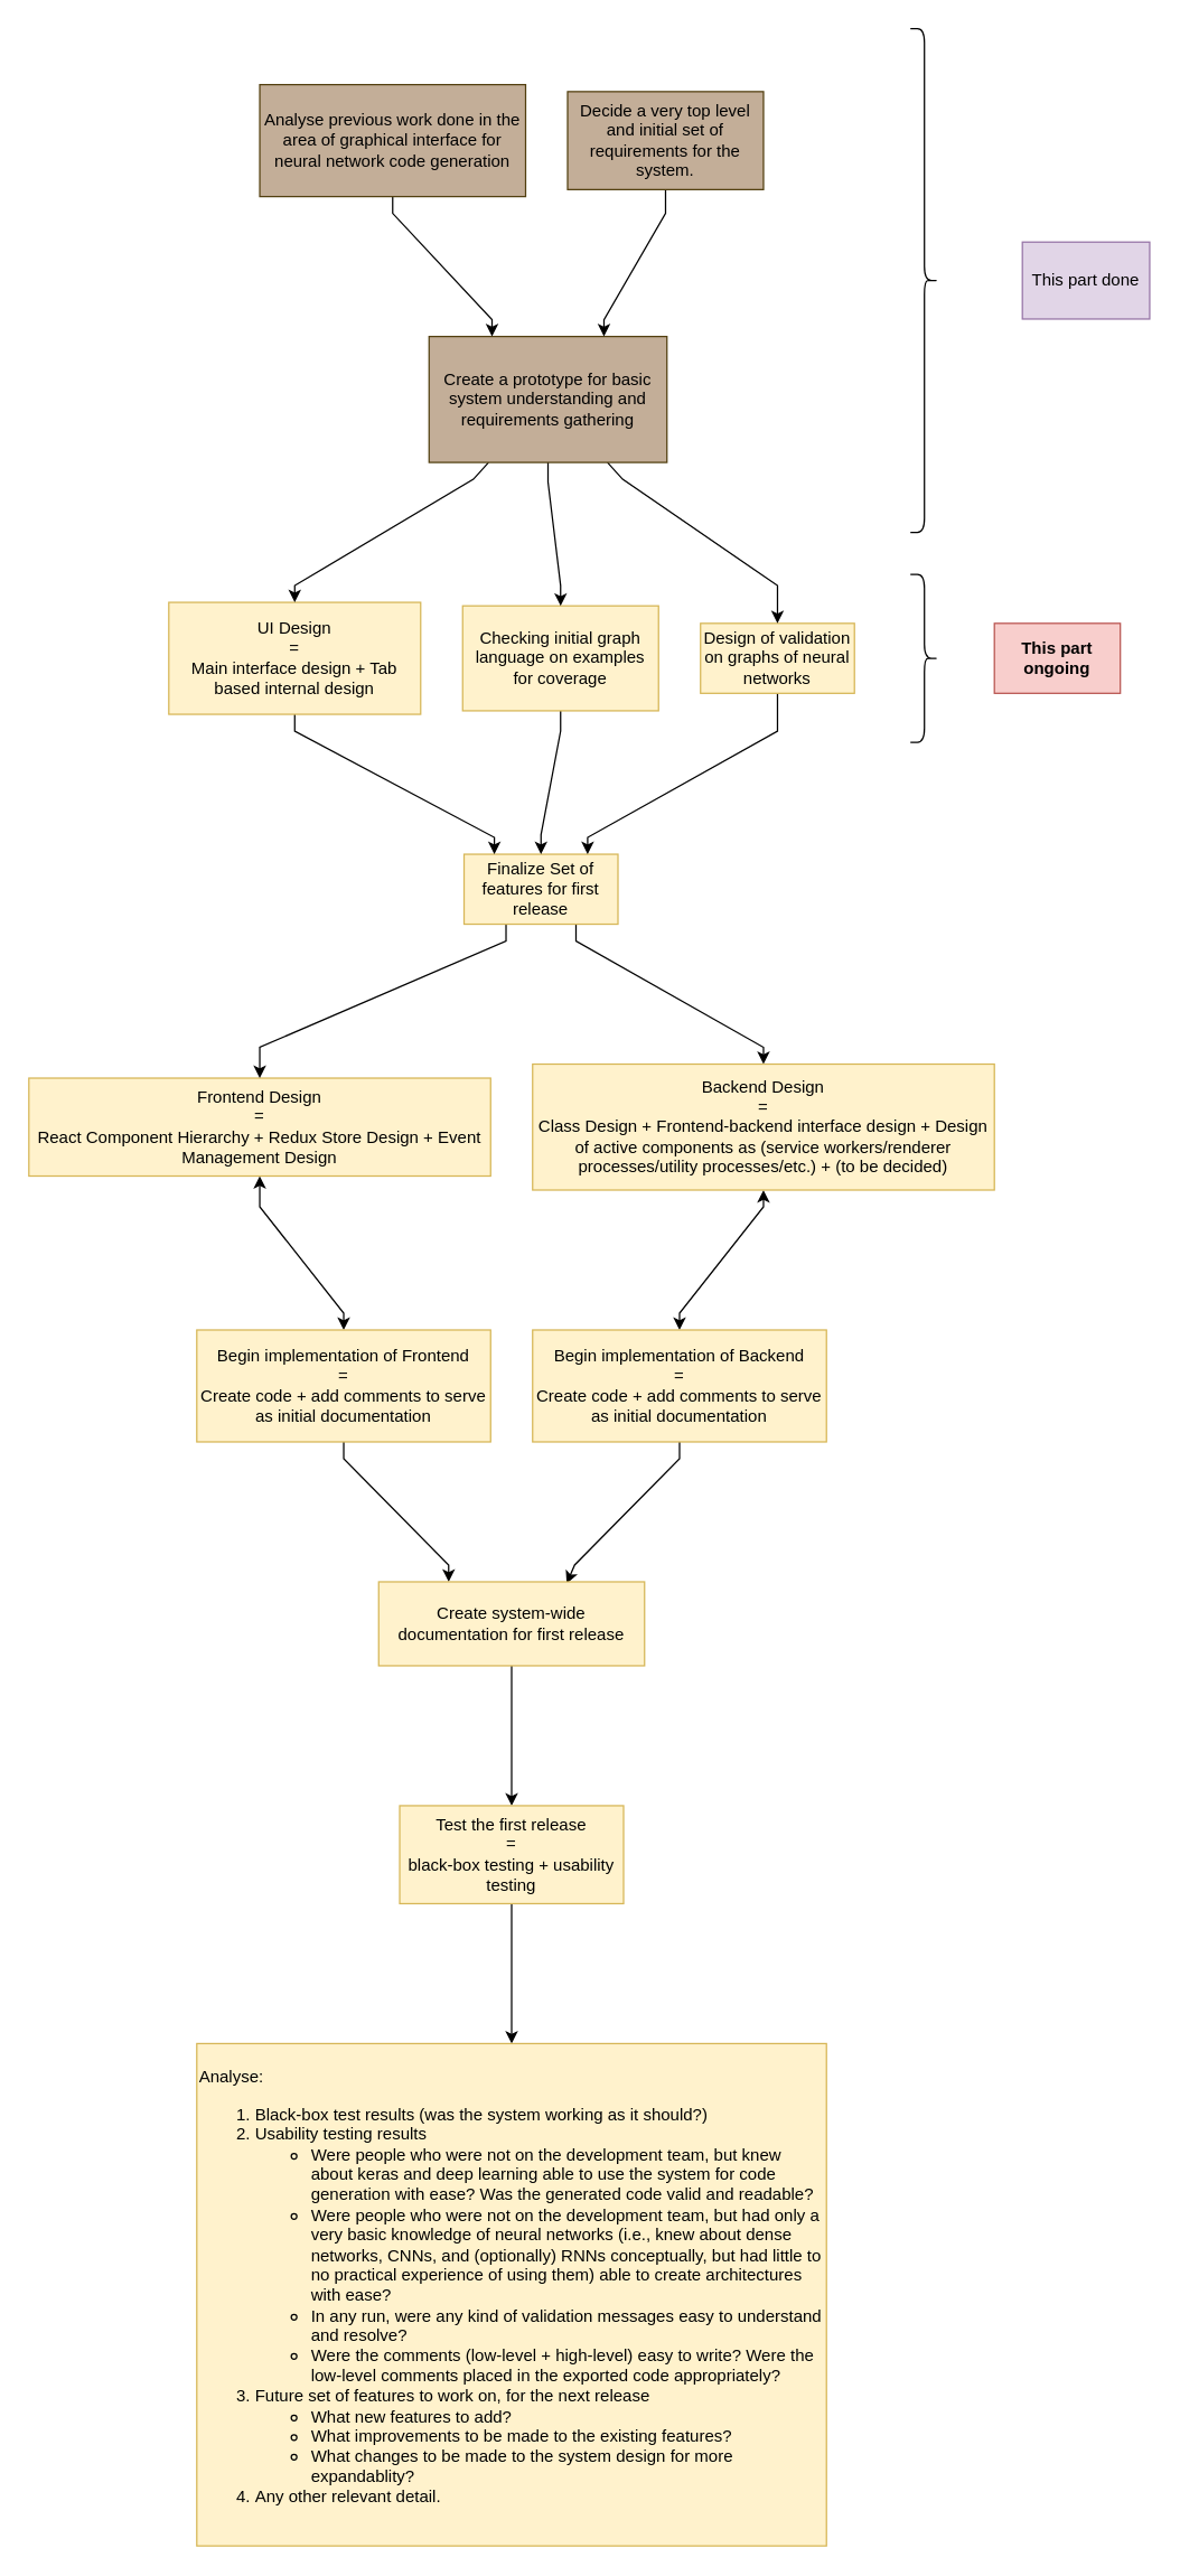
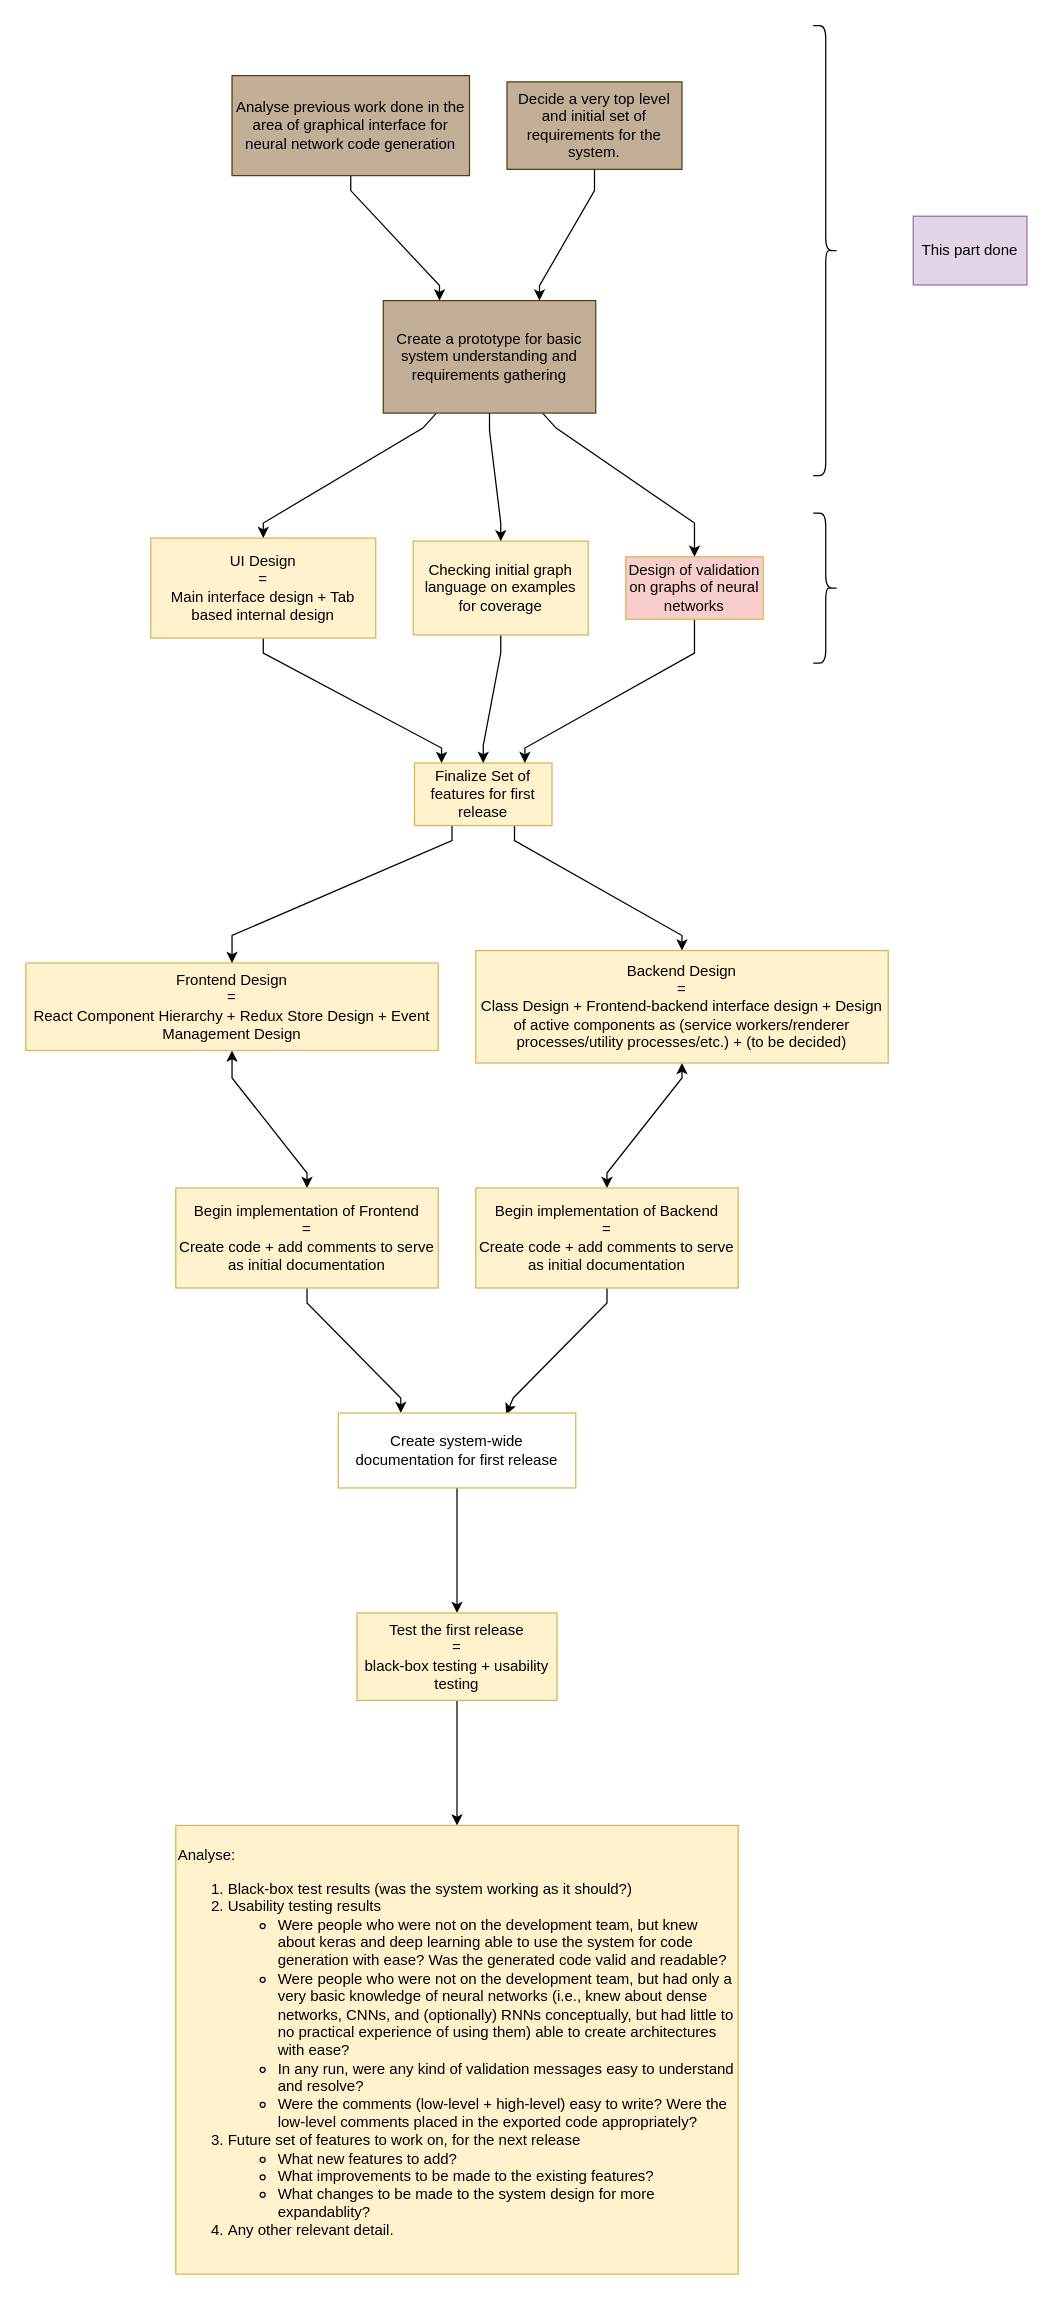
- <mxCell id="18" value="Design of validation on graphs of neural networks" style="html=1;whiteSpace=wrap;fillColor=#fff2cc;strokeColor=#d6b656;" vertex="1" parent="1"><mxGeometry x="500" y="445" width="110" height="50" as="geometry" /></mxCell>
+ <mxCell id="18" value="Design of validation on graphs of neural networks" style="html=1;whiteSpace=wrap;fillColor=#f8cecc;strokeColor=#d6b656;" vertex="1" parent="1"><mxGeometry x="500" y="445" width="110" height="50" as="geometry" /></mxCell>
- <mxCell id="32" value="&lt;b&gt;This part ongoing&lt;/b&gt;" style="text;html=1;strokeColor=#b85450;fillColor=#f8cecc;align=center;verticalAlign=middle;whiteSpace=wrap;rounded=0;movable=1;resizable=1;rotatable=1;deletable=1;editable=1;locked=0;connectable=1;" vertex="1" parent="1"><mxGeometry x="710" y="445" width="90" height="50" as="geometry" /></mxCell>
- <mxCell id="20" value="Create system-wide documentation for first release" style="html=1;whiteSpace=wrap;fillColor=#fff2cc;strokeColor=#d6b656;" vertex="1" parent="1"><mxGeometry x="270" y="1130" width="190" height="60" as="geometry" /></mxCell>
+ <mxCell id="20" value="Create system-wide documentation for first release" style="html=1;whiteSpace=wrap;fillColor=#ffffff;strokeColor=#d6b656;" vertex="1" parent="1"><mxGeometry x="270" y="1130" width="190" height="60" as="geometry" /></mxCell>
